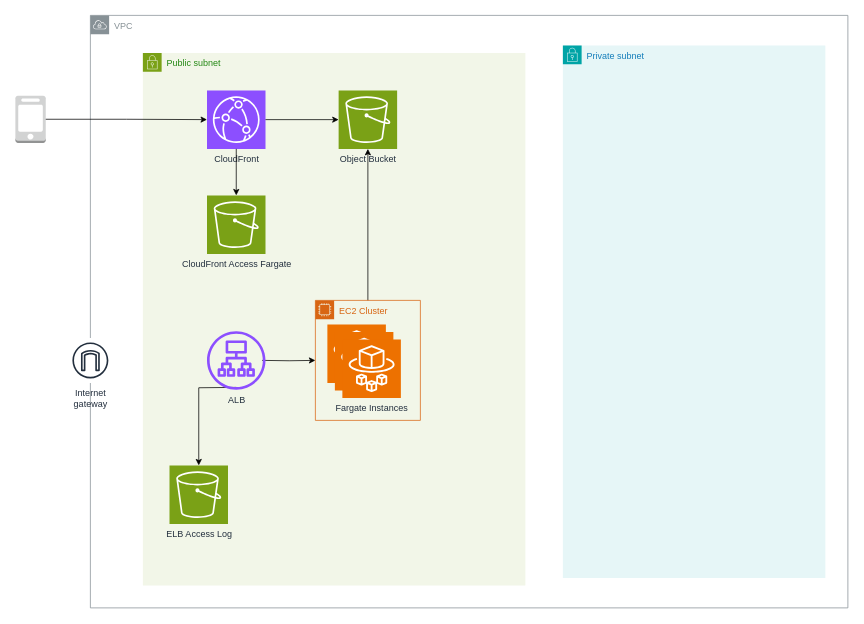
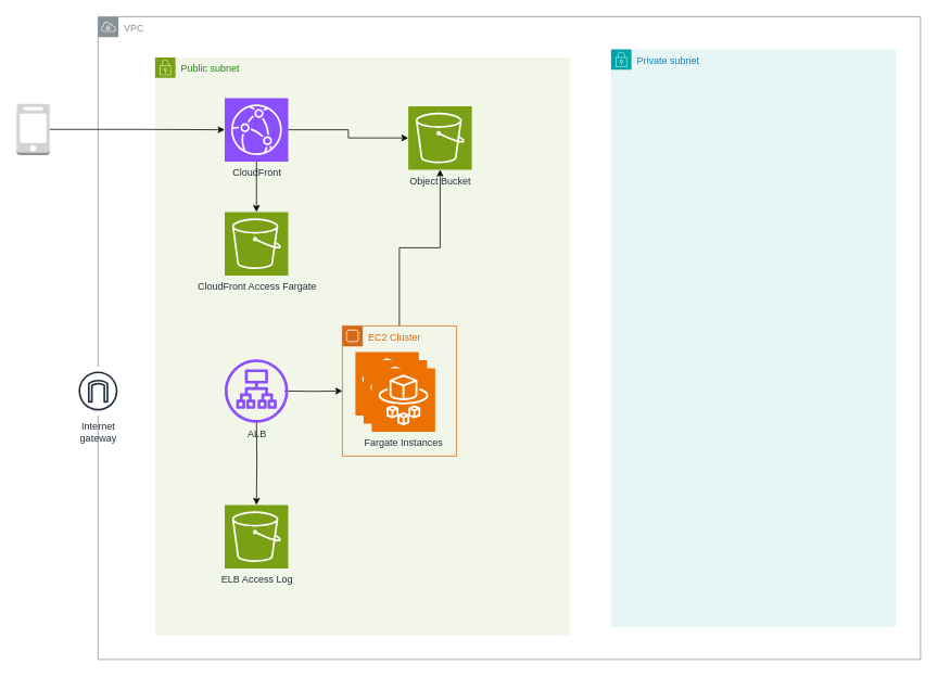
- <mxCell id="11" value="Object Bucket" style="sketch=0;points=[[0,0,0],[0.25,0,0],[0.5,0,0],[0.75,0,0],[1,0,0],[0,1,0],[0.25,1,0],[0.5,1,0],[0.75,1,0],[1,1,0],[0,0.25,0],[0,0.5,0],[0,0.75,0],[1,0.25,0],[1,0.5,0],[1,0.75,0]];outlineConnect=0;fontColor=#232F3E;fillColor=#7AA116;strokeColor=#ffffff;dashed=0;verticalLabelPosition=bottom;verticalAlign=top;align=center;html=1;fontSize=12;fontStyle=0;aspect=fixed;shape=mxgraph.aws4.resourceIcon;resIcon=mxgraph.aws4.s3;" vertex="1" parent="1"><mxGeometry x="451" y="120" width="78" height="78" as="geometry" /></mxCell>
+ <mxCell id="11" value="Object Bucket" style="sketch=0;points=[[0,0,0],[0.25,0,0],[0.5,0,0],[0.75,0,0],[1,0,0],[0,1,0],[0.25,1,0],[0.5,1,0],[0.75,1,0],[1,1,0],[0,0.25,0],[0,0.5,0],[0,0.75,0],[1,0.25,0],[1,0.5,0],[1,0.75,0]];outlineConnect=0;fontColor=#232F3E;fillColor=#7AA116;strokeColor=#ffffff;dashed=0;verticalLabelPosition=bottom;verticalAlign=top;align=center;html=1;fontSize=12;fontStyle=0;aspect=fixed;shape=mxgraph.aws4.resourceIcon;resIcon=mxgraph.aws4.s3;" vertex="1" parent="1"><mxGeometry x="501" y="130" width="78" height="78" as="geometry" /></mxCell>
- <mxCell id="12" value="ELB Access Log" style="sketch=0;points=[[0,0,0],[0.25,0,0],[0.5,0,0],[0.75,0,0],[1,0,0],[0,1,0],[0.25,1,0],[0.5,1,0],[0.75,1,0],[1,1,0],[0,0.25,0],[0,0.5,0],[0,0.75,0],[1,0.25,0],[1,0.5,0],[1,0.75,0]];outlineConnect=0;fontColor=#232F3E;fillColor=#7AA116;strokeColor=#ffffff;dashed=0;verticalLabelPosition=bottom;verticalAlign=top;align=center;html=1;fontSize=12;fontStyle=0;aspect=fixed;shape=mxgraph.aws4.resourceIcon;resIcon=mxgraph.aws4.s3;" vertex="1" parent="1"><mxGeometry x="225.5" y="620" width="78" height="78" as="geometry" /></mxCell>
+ <mxCell id="12" value="ELB Access Log" style="sketch=0;points=[[0,0,0],[0.25,0,0],[0.5,0,0],[0.75,0,0],[1,0,0],[0,1,0],[0.25,1,0],[0.5,1,0],[0.75,1,0],[1,1,0],[0,0.25,0],[0,0.5,0],[0,0.75,0],[1,0.25,0],[1,0.5,0],[1,0.75,0]];outlineConnect=0;fontColor=#232F3E;fillColor=#7AA116;strokeColor=#ffffff;dashed=0;verticalLabelPosition=bottom;verticalAlign=top;align=center;html=1;fontSize=12;fontStyle=0;aspect=fixed;shape=mxgraph.aws4.resourceIcon;resIcon=mxgraph.aws4.s3;" vertex="1" parent="1"><mxGeometry x="275.5" y="620" width="78" height="78" as="geometry" /></mxCell>
